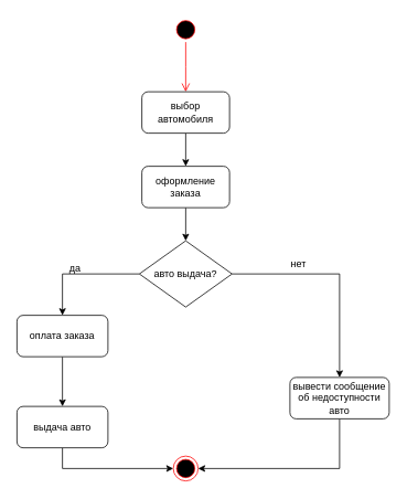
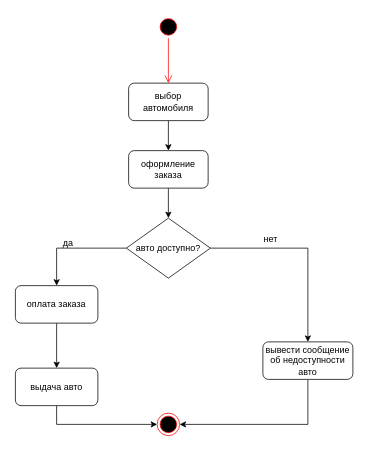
- <mxCell id="10" value="авто выдача?" style="rhombus;whiteSpace=wrap;html=1;" vertex="1" parent="1"><mxGeometry x="168" y="290" width="112" height="80" as="geometry" /></mxCell>
+ <mxCell id="10" value="авто доступно?" style="rhombus;whiteSpace=wrap;html=1;" vertex="1" parent="1"><mxGeometry x="168" y="290" width="112" height="80" as="geometry" /></mxCell>
